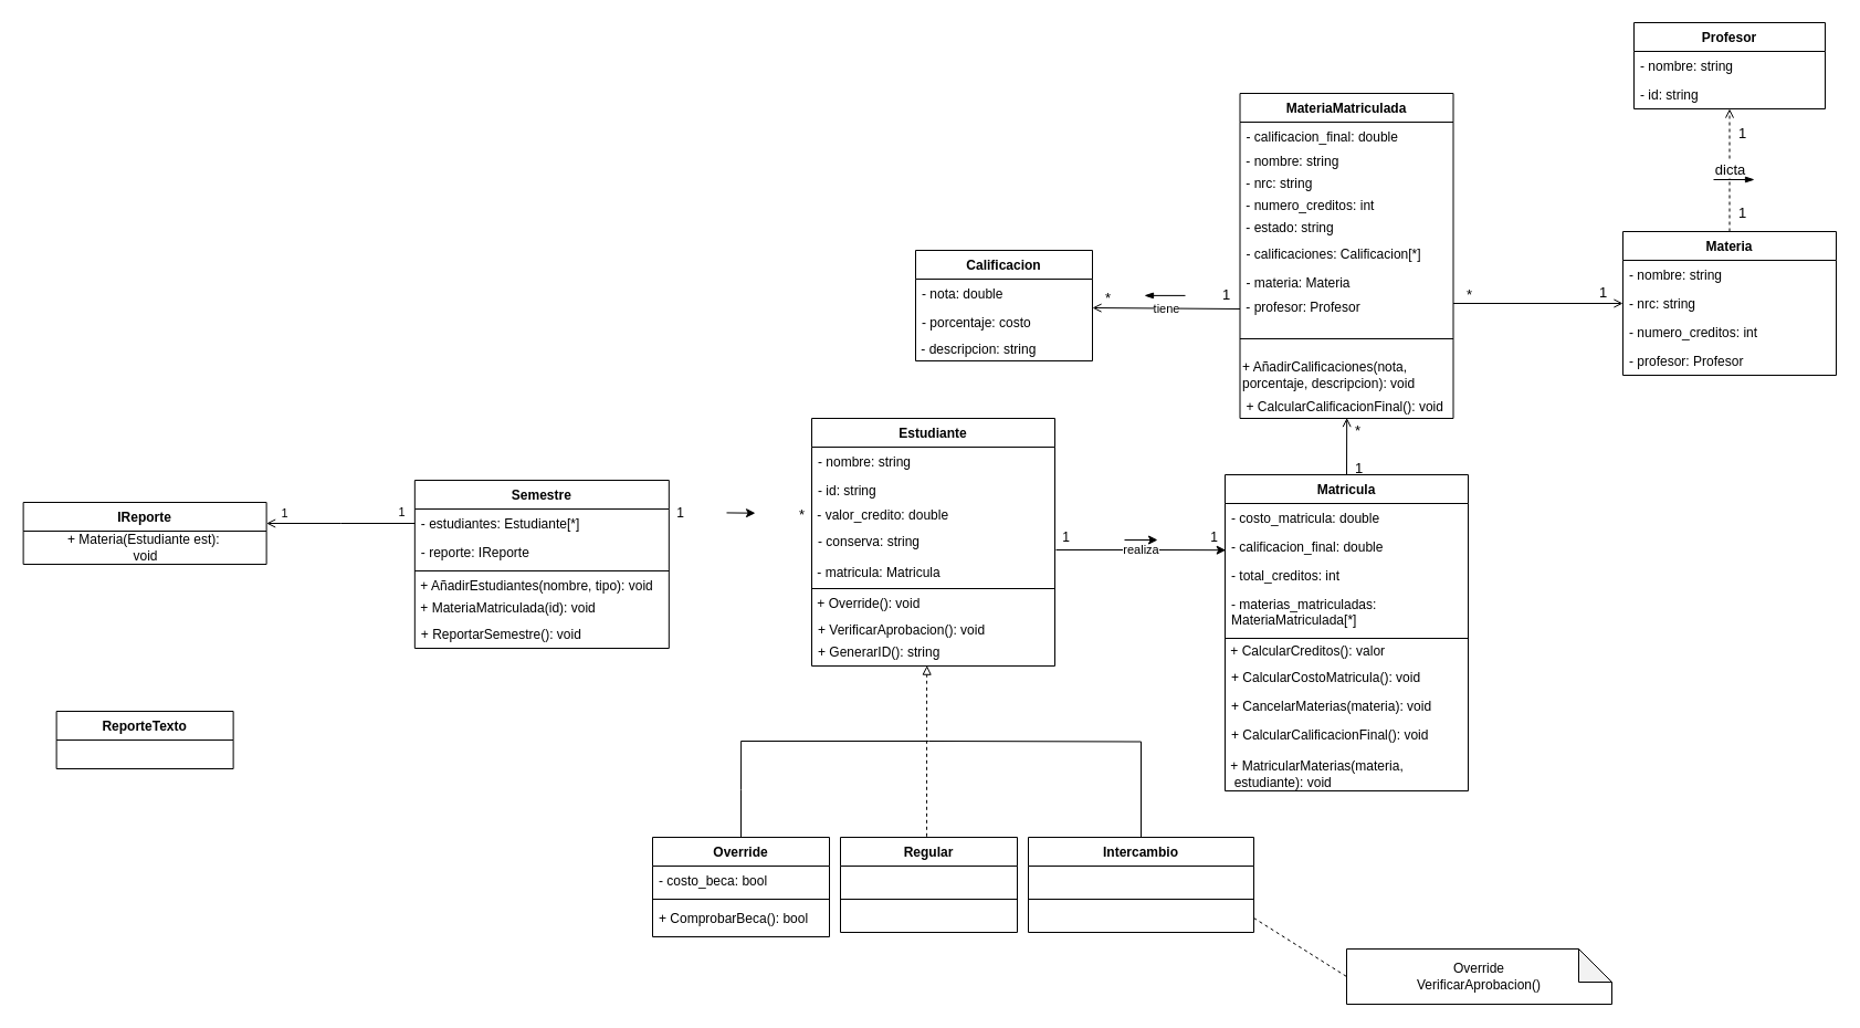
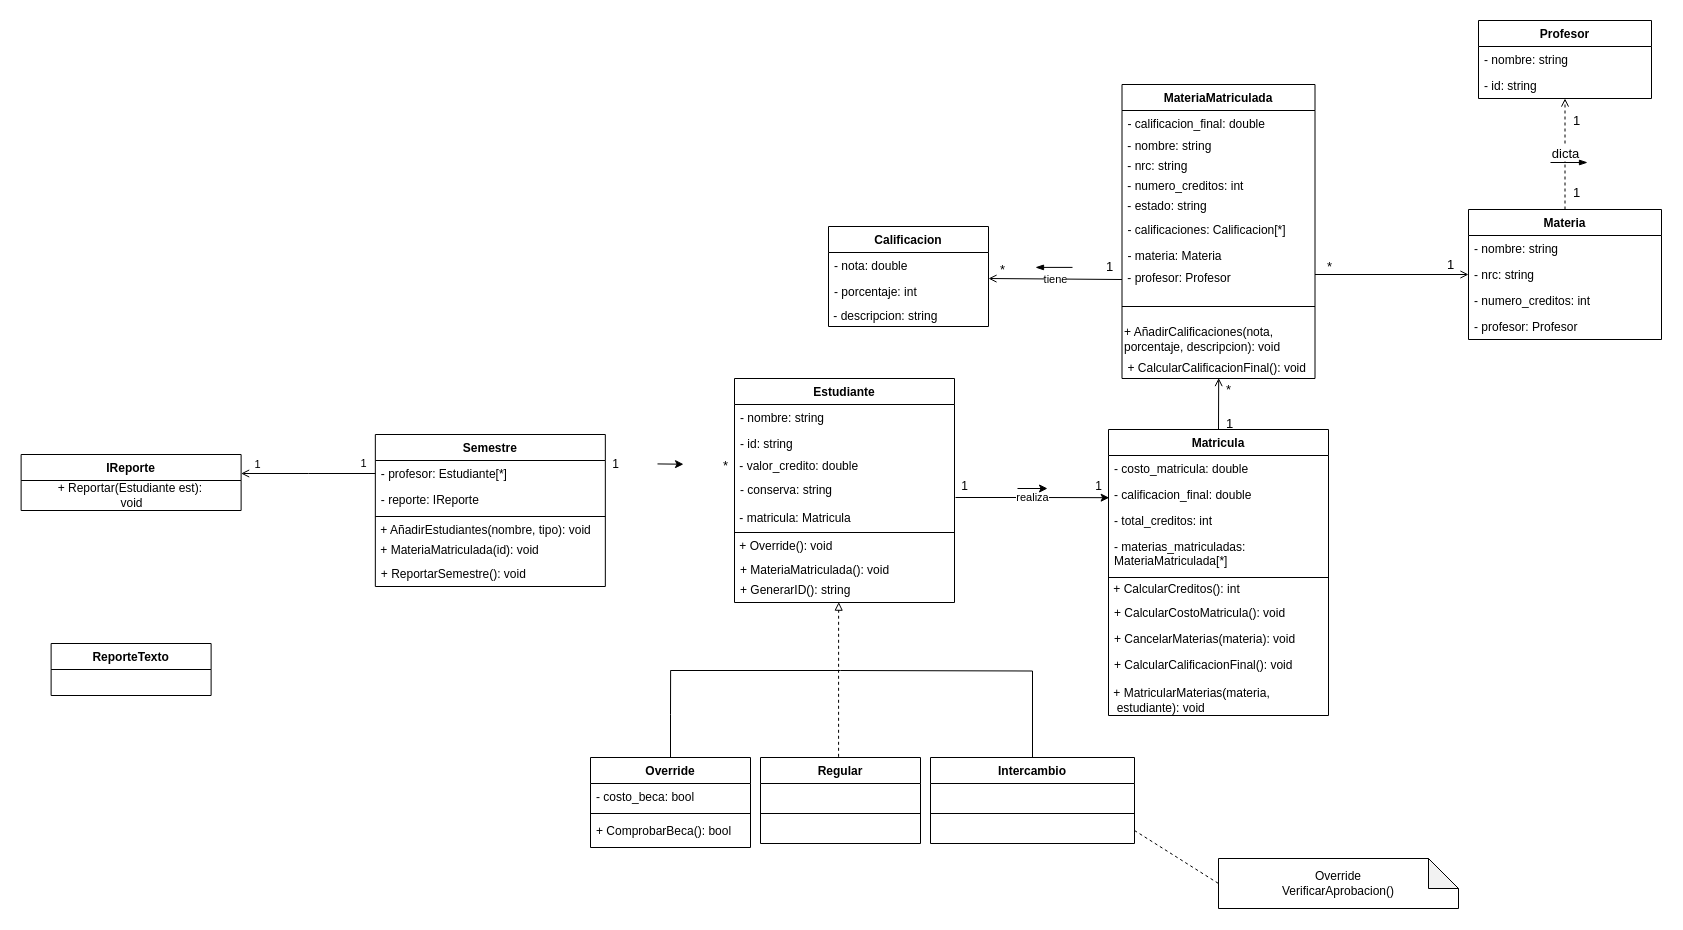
- <mxCell id="55" value="- porcentaje: costo" style="text;strokeColor=none;fillColor=none;align=left;verticalAlign=top;spacingLeft=4;spacingRight=4;overflow=hidden;rotatable=0;points=[[0,0.5],[1,0.5]];portConstraint=eastwest;" parent="53" vertex="1"><mxGeometry y="52" width="160" height="28" as="geometry" /></mxCell>
+ <mxCell id="55" value="- porcentaje: int" style="text;strokeColor=none;fillColor=none;align=left;verticalAlign=top;spacingLeft=4;spacingRight=4;overflow=hidden;rotatable=0;points=[[0,0.5],[1,0.5]];portConstraint=eastwest;" parent="53" vertex="1"><mxGeometry y="52" width="160" height="28" as="geometry" /></mxCell>
- <mxCell id="72" value="- estudiantes: Estudiante[*]" style="text;strokeColor=none;fillColor=none;align=left;verticalAlign=top;spacingLeft=4;spacingRight=4;overflow=hidden;rotatable=0;points=[[0,0.5],[1,0.5]];portConstraint=eastwest;" parent="71" vertex="1"><mxGeometry y="26" width="230" height="26" as="geometry" /></mxCell>
+ <mxCell id="72" value="- profesor: Estudiante[*]" style="text;strokeColor=none;fillColor=none;align=left;verticalAlign=top;spacingLeft=4;spacingRight=4;overflow=hidden;rotatable=0;points=[[0,0.5],[1,0.5]];portConstraint=eastwest;" parent="71" vertex="1"><mxGeometry y="26" width="230" height="26" as="geometry" /></mxCell>
- <mxCell id="81" value="+ Materia(Estudiante est):&amp;nbsp;&lt;br&gt;void" style="text;html=1;align=center;verticalAlign=middle;resizable=0;points=[];autosize=1;strokeColor=none;fillColor=none;" parent="80" vertex="1"><mxGeometry y="26" width="220" height="30" as="geometry" /></mxCell>
+ <mxCell id="81" value="+ Reportar(Estudiante est):&amp;nbsp;&lt;br&gt;void" style="text;html=1;align=center;verticalAlign=middle;resizable=0;points=[];autosize=1;strokeColor=none;fillColor=none;" parent="80" vertex="1"><mxGeometry y="26" width="220" height="30" as="geometry" /></mxCell>
- <mxCell id="24" value="+ VerificarAprobacion(): void" style="text;strokeColor=none;fillColor=none;align=left;verticalAlign=top;spacingLeft=4;spacingRight=4;overflow=hidden;rotatable=0;points=[[0,0.5],[1,0.5]];portConstraint=eastwest;" parent="16" vertex="1"><mxGeometry y="178" width="220" height="20" as="geometry" /></mxCell>
+ <mxCell id="24" value="+ MateriaMatriculada(): void" style="text;strokeColor=none;fillColor=none;align=left;verticalAlign=top;spacingLeft=4;spacingRight=4;overflow=hidden;rotatable=0;points=[[0,0.5],[1,0.5]];portConstraint=eastwest;" parent="16" vertex="1"><mxGeometry y="178" width="220" height="20" as="geometry" /></mxCell>
- <mxCell id="11" value="&amp;nbsp;+ CalcularCreditos(): valor" style="text;html=1;align=left;verticalAlign=middle;resizable=0;points=[];autosize=1;strokeColor=none;fillColor=none;" parent="5" vertex="1"><mxGeometry y="150" width="220" height="20" as="geometry" /></mxCell>
+ <mxCell id="11" value="&amp;nbsp;+ CalcularCreditos(): int" style="text;html=1;align=left;verticalAlign=middle;resizable=0;points=[];autosize=1;strokeColor=none;fillColor=none;" parent="5" vertex="1"><mxGeometry y="150" width="220" height="20" as="geometry" /></mxCell>
